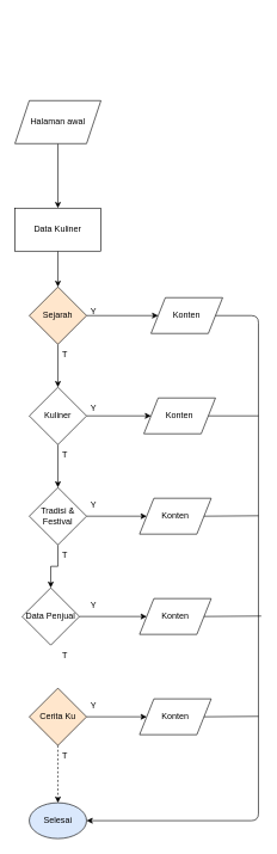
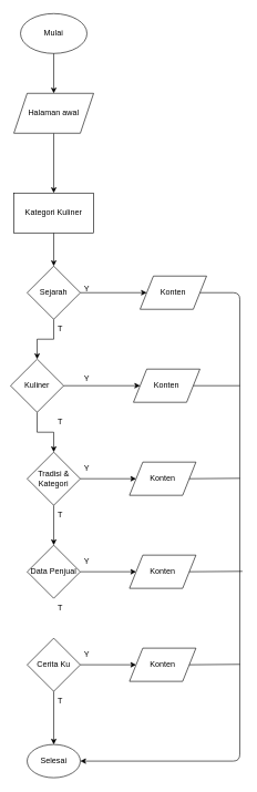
+ <mxCell id="2" value="Mulai" style="ellipse;whiteSpace=wrap;html=1;" vertex="1" parent="1"><mxGeometry x="30" y="20" width="100" height="60" as="geometry" /></mxCell>
+ <mxCell id="5" value="" style="endArrow=classic;html=1;exitX=0.5;exitY=1;exitDx=0;exitDy=0;entryX=0.5;entryY=0;entryDx=0;entryDy=0;" edge="1" parent="1" source="2" target="4"><mxGeometry width="50" height="50" relative="1" as="geometry"><mxPoint x="120" y="140" as="sourcePoint" /><mxPoint x="170" y="90" as="targetPoint" /></mxGeometry></mxCell>
- <mxCell id="7" value="Data Kuliner" style="rounded=0;whiteSpace=wrap;html=1;" vertex="1" parent="1"><mxGeometry x="20" y="290" width="120" height="60" as="geometry" /></mxCell>
+ <mxCell id="7" value="Kategori Kuliner" style="rounded=0;whiteSpace=wrap;html=1;" vertex="1" parent="1"><mxGeometry x="20" y="290" width="120" height="60" as="geometry" /></mxCell>
- <mxCell id="21" value="Sejarah" style="rhombus;whiteSpace=wrap;html=1;fillColor=#ffe6cc;" vertex="1" parent="1"><mxGeometry x="40" y="400" width="80" height="80" as="geometry" /></mxCell>
+ <mxCell id="21" value="Sejarah" style="rhombus;whiteSpace=wrap;html=1;" vertex="1" parent="1"><mxGeometry x="40" y="400" width="80" height="80" as="geometry" /></mxCell>
- <mxCell id="10" value="Kuliner" style="rhombus;whiteSpace=wrap;html=1;" vertex="1" parent="1"><mxGeometry x="40" y="540" width="80" height="80" as="geometry" /></mxCell>
+ <mxCell id="10" value="Kuliner" style="rhombus;whiteSpace=wrap;html=1;" vertex="1" parent="1"><mxGeometry x="15" y="540" width="80" height="80" as="geometry" /></mxCell>
- <mxCell id="13" value="Tradisi &amp;amp; Festival" style="rhombus;whiteSpace=wrap;html=1;" vertex="1" parent="1"><mxGeometry x="40" y="680" width="80" height="80" as="geometry" /></mxCell>
+ <mxCell id="13" value="Tradisi &amp;amp; Kategori" style="rhombus;whiteSpace=wrap;html=1;" vertex="1" parent="1"><mxGeometry x="40" y="680" width="80" height="80" as="geometry" /></mxCell>
- <mxCell id="18" value="Data Penjual" style="rhombus;whiteSpace=wrap;html=1;" vertex="1" parent="1"><mxGeometry x="30" y="820" width="80" height="80" as="geometry" /></mxCell>
+ <mxCell id="18" value="Data Penjual" style="rhombus;whiteSpace=wrap;html=1;" vertex="1" parent="1"><mxGeometry x="40" y="820" width="80" height="80" as="geometry" /></mxCell>
- <mxCell id="16" value="Cerita Ku" style="rhombus;whiteSpace=wrap;html=1;fillColor=#ffe6cc;" vertex="1" parent="1"><mxGeometry x="40" y="960" width="80" height="80" as="geometry" /></mxCell>
+ <mxCell id="16" value="Cerita Ku" style="rhombus;whiteSpace=wrap;html=1;" vertex="1" parent="1"><mxGeometry x="40" y="960" width="80" height="80" as="geometry" /></mxCell>
- <mxCell id="14" value="" style="edgeStyle=orthogonalEdgeStyle;rounded=0;orthogonalLoop=1;jettySize=auto;html=1;dashed=1;" edge="1" parent="1" source="16" target="32"><mxGeometry relative="1" as="geometry" /></mxCell>
+ <mxCell id="14" value="" style="edgeStyle=orthogonalEdgeStyle;rounded=0;orthogonalLoop=1;jettySize=auto;html=1;" edge="1" parent="1" source="16" target="32"><mxGeometry relative="1" as="geometry" /></mxCell>
- <mxCell id="32" value="Selesai" style="ellipse;whiteSpace=wrap;html=1;fillColor=#dae8fc;" vertex="1" parent="1"><mxGeometry x="40" y="1120" width="80" height="50" as="geometry" /></mxCell>
+ <mxCell id="32" value="Selesai" style="ellipse;whiteSpace=wrap;html=1;" vertex="1" parent="1"><mxGeometry x="40" y="1120" width="80" height="50" as="geometry" /></mxCell>
